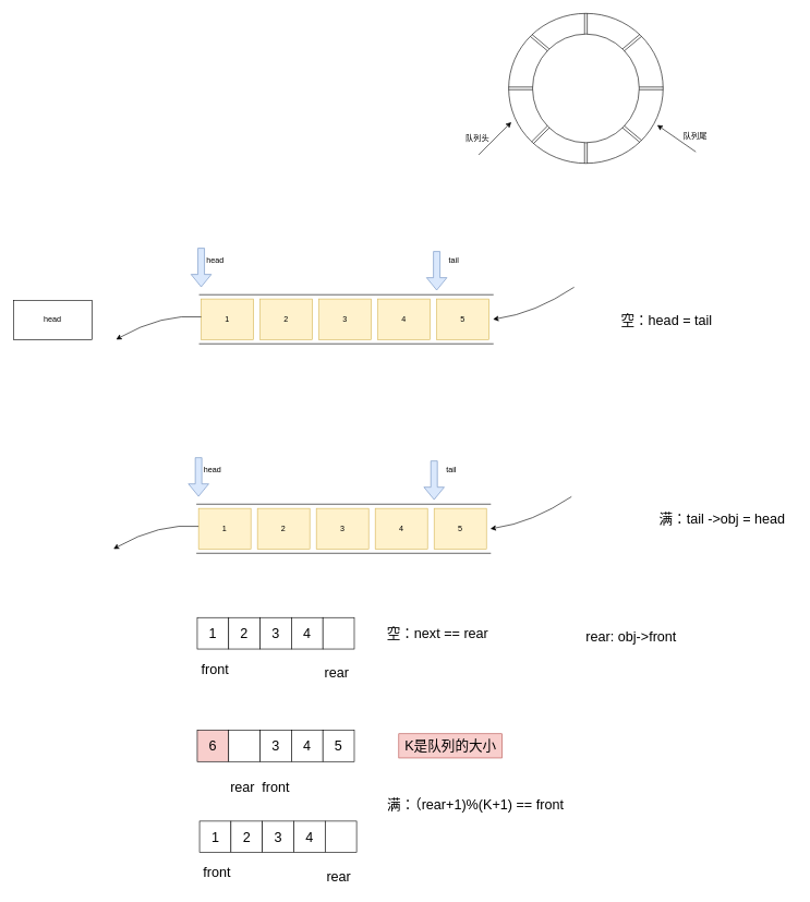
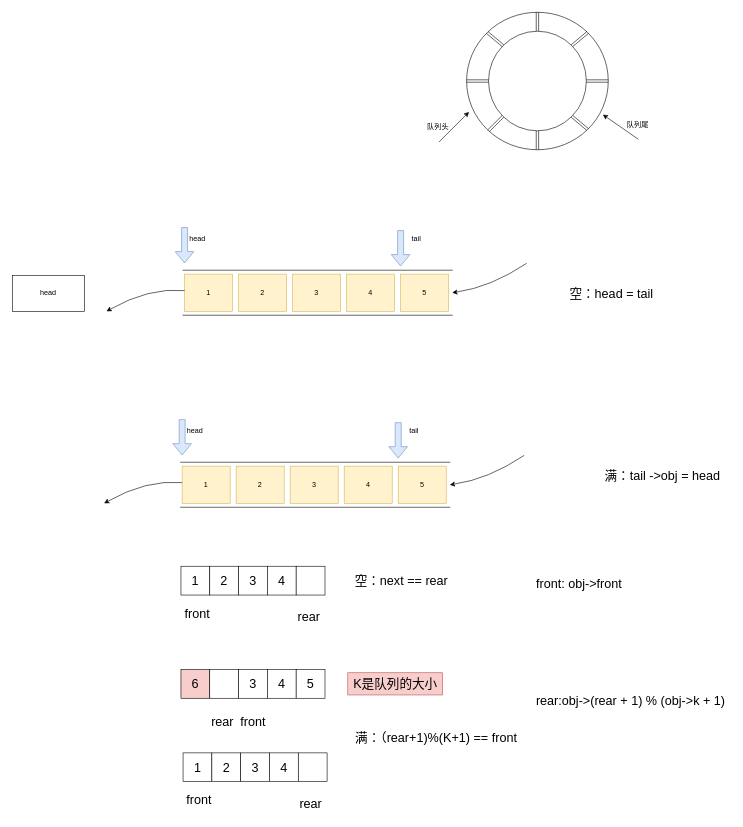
- <mxCell id="75" value="rear: obj-&amp;gt;front" style="text;html=1;align=center;verticalAlign=middle;resizable=0;points=[];autosize=1;strokeColor=none;fillColor=none;fontSize=21;fontColor=#000000;" vertex="1" parent="1"><mxGeometry x="883" y="953" width="161" height="37" as="geometry" /></mxCell>
+ <mxCell id="75" value="front: obj-&amp;gt;front" style="text;html=1;align=center;verticalAlign=middle;resizable=0;points=[];autosize=1;strokeColor=none;fillColor=none;fontSize=21;fontColor=#000000;" vertex="1" parent="1"><mxGeometry x="883" y="953" width="161" height="37" as="geometry" /></mxCell>
- <mxCell id="74" value="K是队列的大小" style="text;html=1;align=center;verticalAlign=middle;resizable=0;points=[];autosize=1;strokeColor=#b85450;fillColor=#f8cecc;fontSize=21;fontColor=#000000;" vertex="1" parent="1"><mxGeometry x="609" y="1120.5" width="158" height="37" as="geometry" /></mxCell>
+ <mxCell id="74" value="K是队列的大小" style="text;html=1;align=center;verticalAlign=middle;resizable=0;points=[];autosize=1;strokeColor=#b85450;fillColor=#f8cecc;fontSize=21;fontColor=#000000;" vertex="1" parent="1"><mxGeometry x="579" y="1120.5" width="158" height="37" as="geometry" /></mxCell>
+ <mxCell id="76" value="rear:obj-&amp;gt;(rear + 1) % (obj-&amp;gt;k + 1)" style="text;html=1;align=center;verticalAlign=middle;resizable=0;points=[];autosize=1;strokeColor=none;fillColor=none;fontSize=21;fontColor=#000000;" vertex="1" parent="1"><mxGeometry x="883" y="1148" width="333" height="37" as="geometry" /></mxCell>
